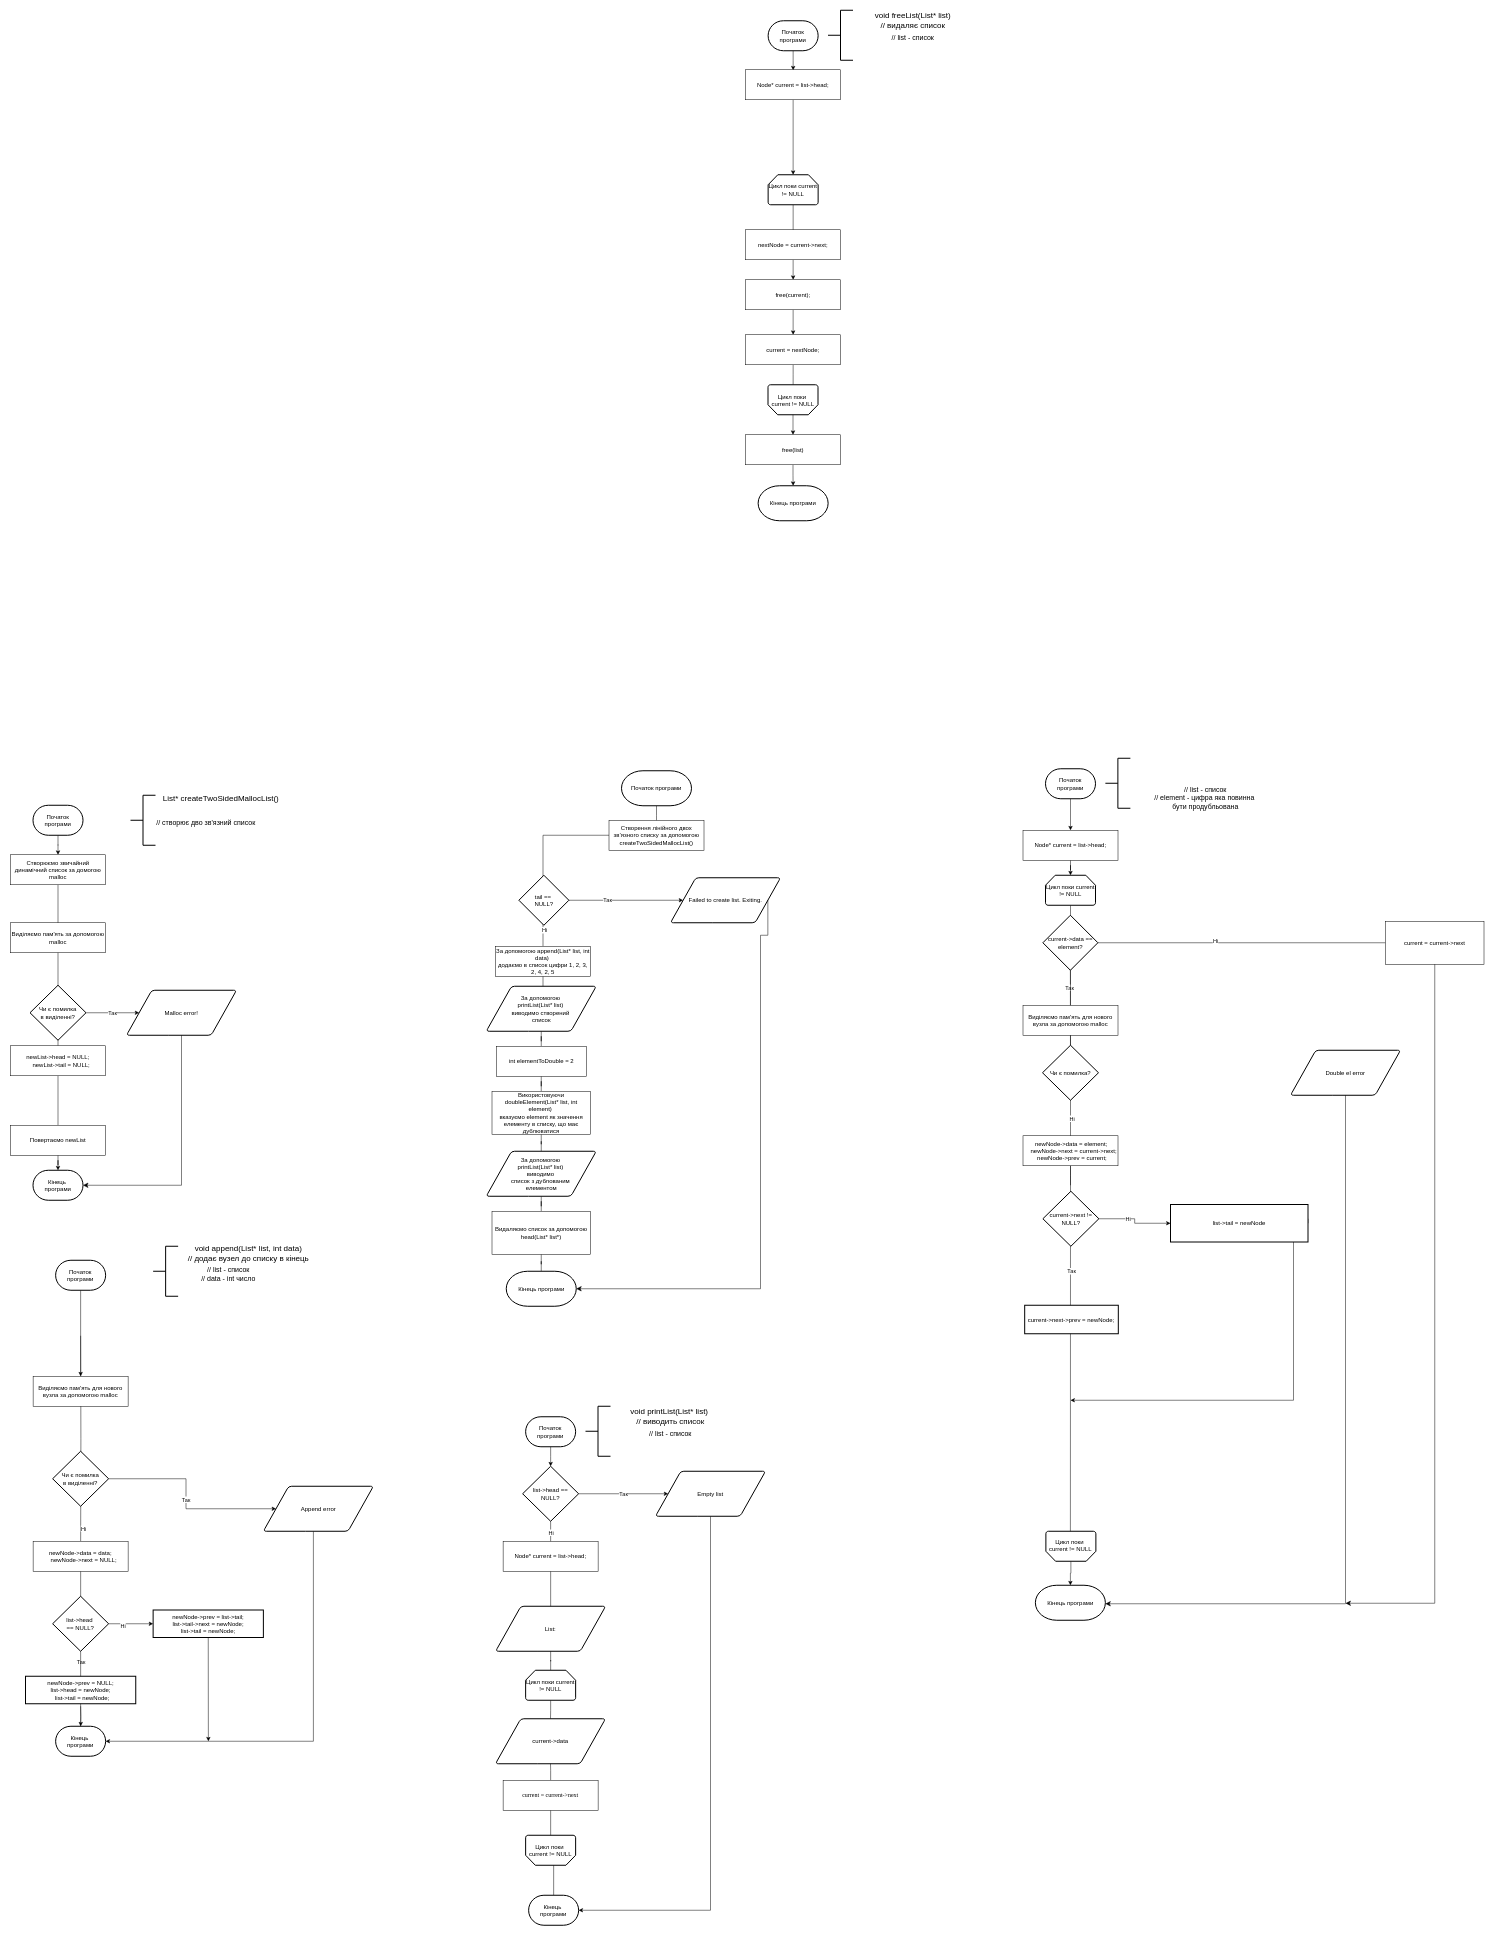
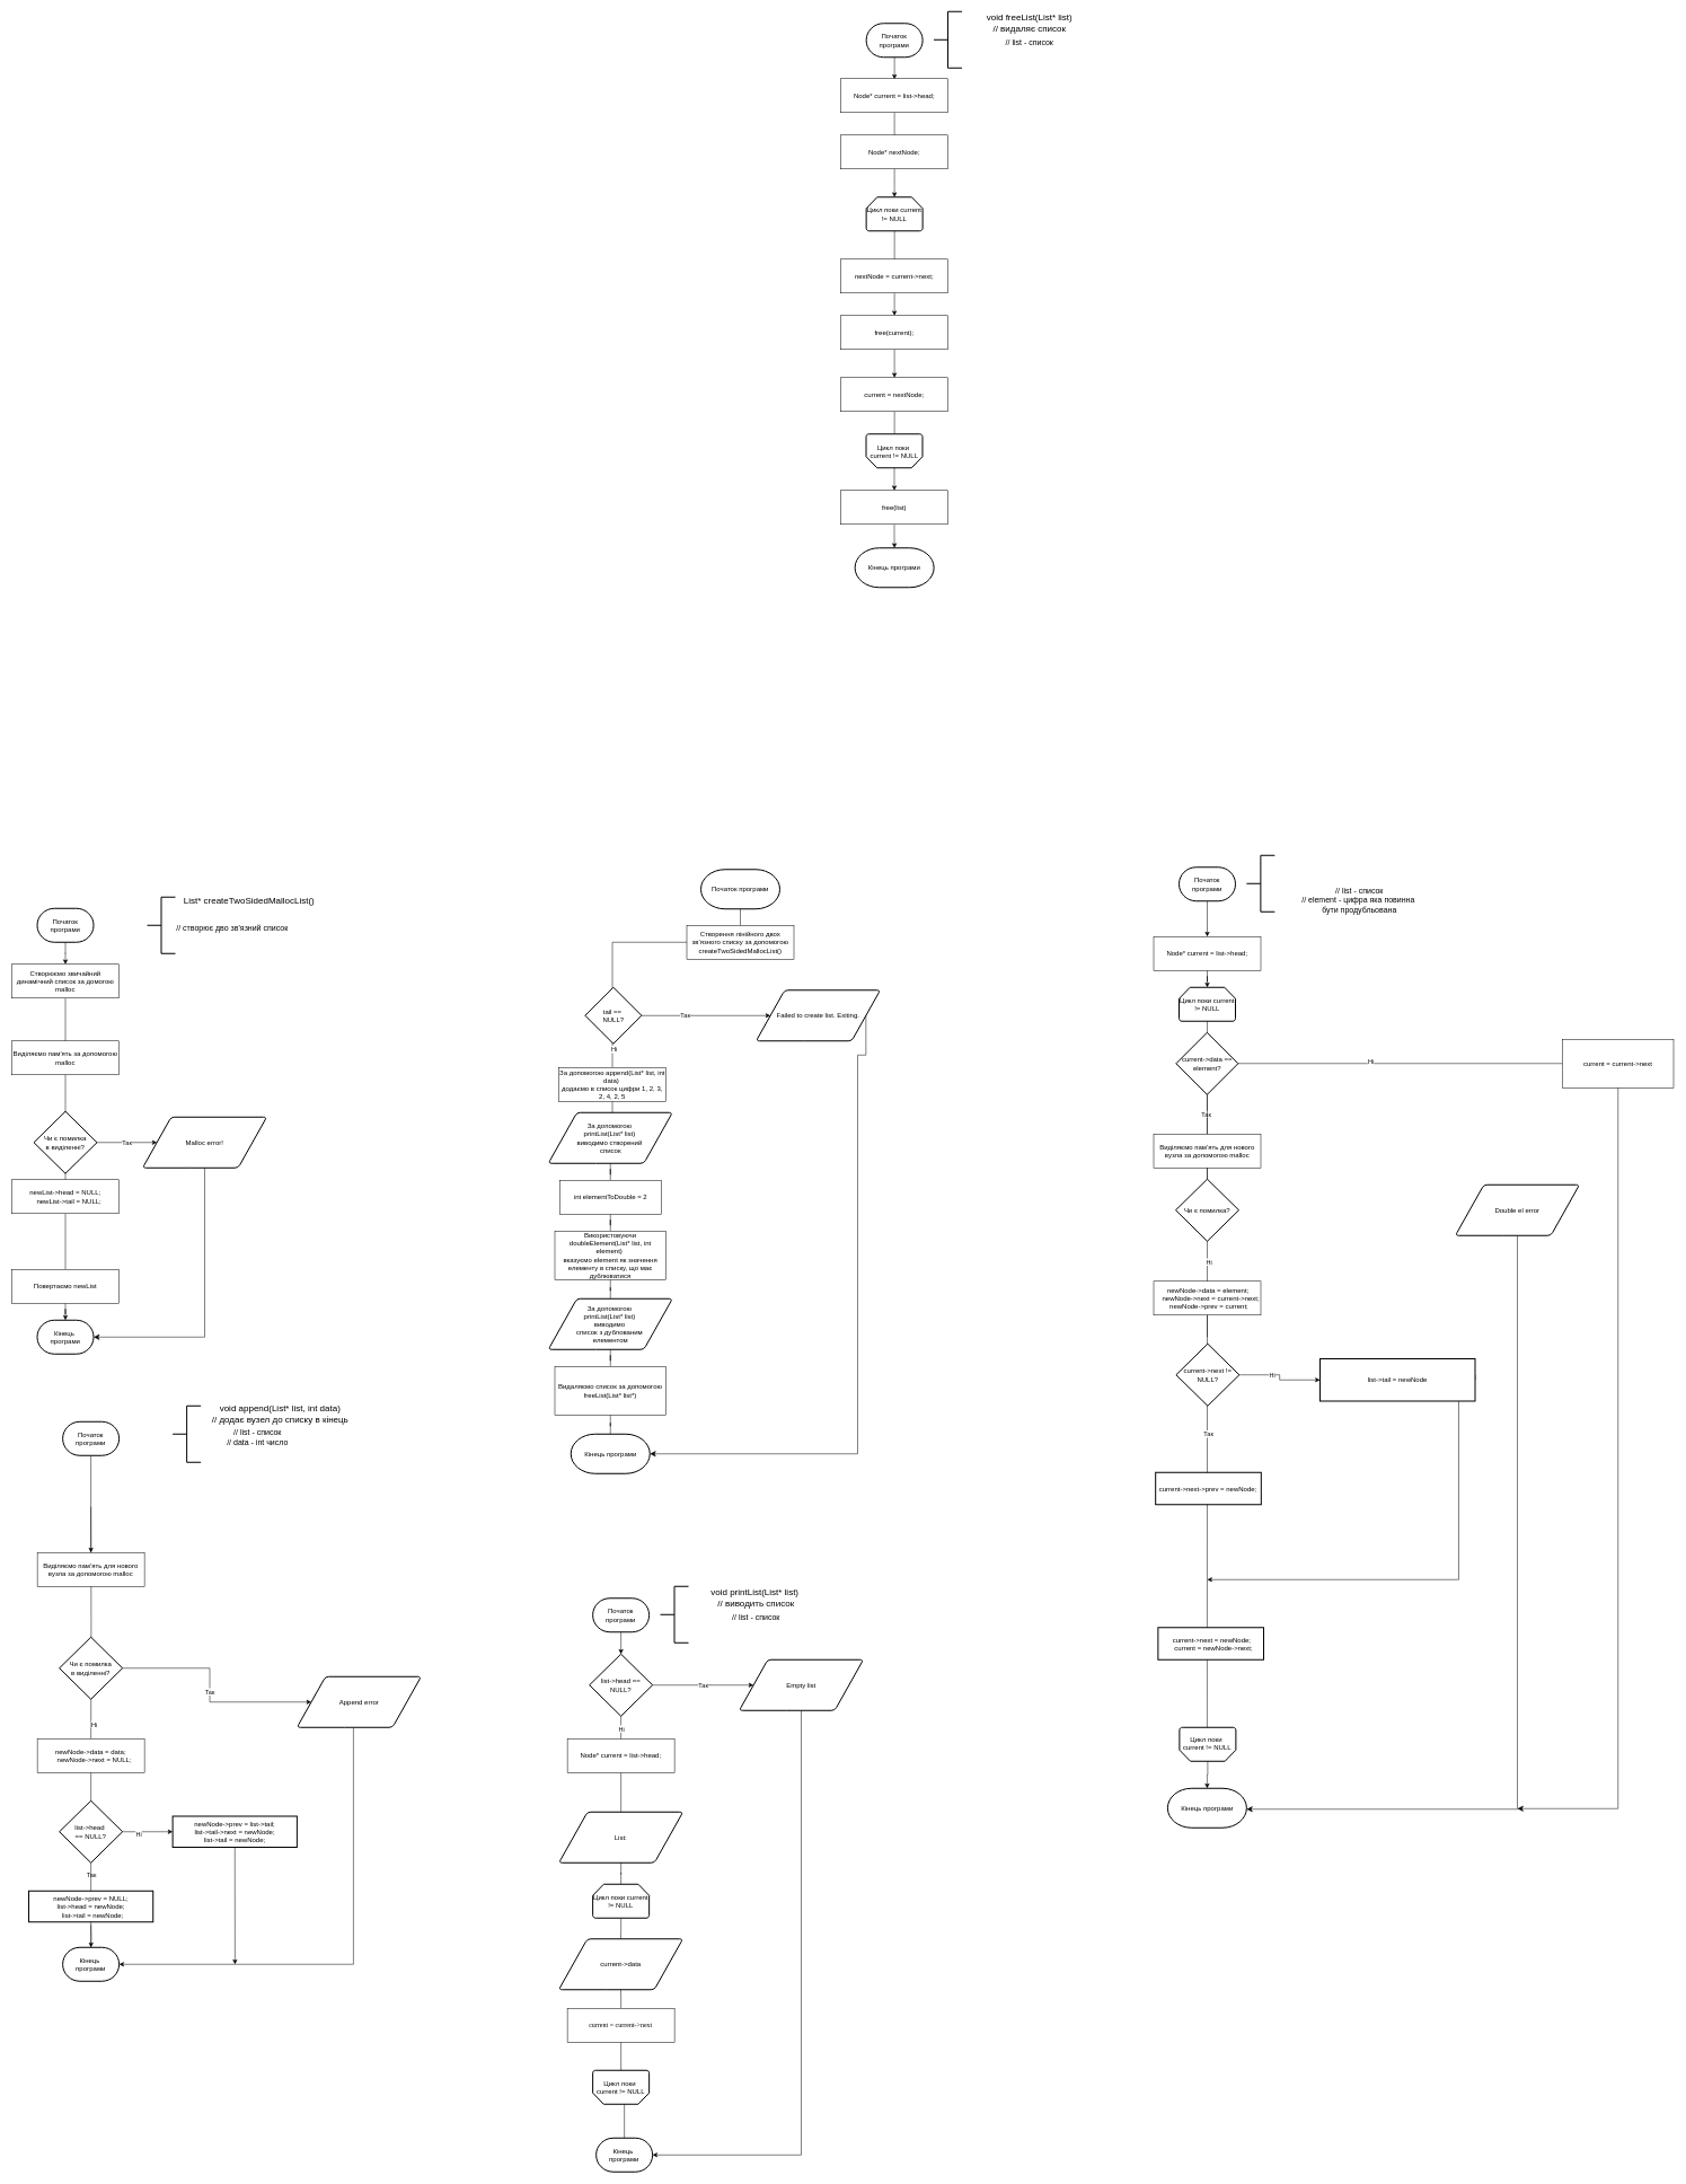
+ <mxCell id="129" value="Node* nextNode;" style="whiteSpace=wrap;html=1;rounded=0;" vertex="1" parent="1"><mxGeometry x="1490.25" y="239" width="190" height="60" as="geometry" /></mxCell>
- <mxCell id="18" value="Видаляємо список за допомогою head(List* list*)" style="whiteSpace=wrap;html=1;rounded=0;" vertex="1" parent="1"><mxGeometry x="983" y="2422" width="197" height="86" as="geometry" /></mxCell>
+ <mxCell id="18" value="Видаляємо список за допомогою freeList(List* list*)" style="whiteSpace=wrap;html=1;rounded=0;" vertex="1" parent="1"><mxGeometry x="983" y="2422" width="197" height="86" as="geometry" /></mxCell>
+ <mxCell id="119" value="&lt;div&gt;&amp;nbsp;current-&amp;gt;next = newNode;&lt;/div&gt;&lt;div&gt;&amp;nbsp; &amp;nbsp;current = newNode-&amp;gt;next;&lt;/div&gt;" style="whiteSpace=wrap;html=1;strokeWidth=2;" vertex="1" parent="1"><mxGeometry x="2052.75" y="2885" width="187.25" height="57" as="geometry" /></mxCell>
